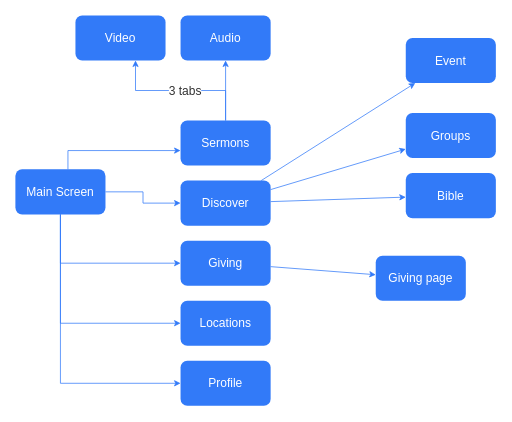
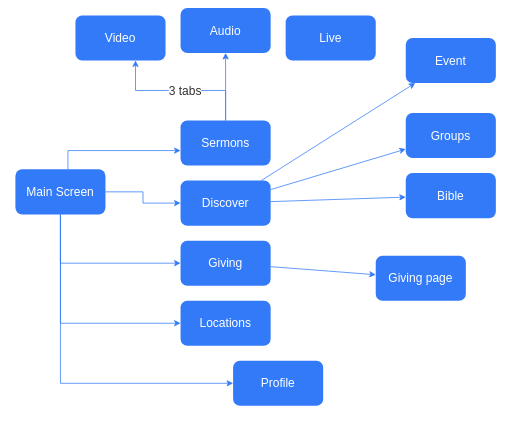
- <mxCell id="20" value="Audio" style="whiteSpace=wrap;html=1;rounded=1;fontSize=16;fontColor=#FFFFFF;fillColor=#327AF8;strokeColor=none;glass=0;sketch=0;shadow=0;" vertex="1" parent="1"><mxGeometry x="240" y="20" width="120" height="60" as="geometry" /></mxCell>
+ <mxCell id="20" value="Audio" style="whiteSpace=wrap;html=1;rounded=1;fontSize=16;fontColor=#FFFFFF;fillColor=#327AF8;strokeColor=none;glass=0;sketch=0;shadow=0;" vertex="1" parent="1"><mxGeometry x="240" y="10" width="120" height="60" as="geometry" /></mxCell>
+ <mxCell id="21" value="Live" style="whiteSpace=wrap;html=1;rounded=1;fontSize=16;fontColor=#FFFFFF;strokeColor=none;glass=0;sketch=0;shadow=0;fillColor=#327AF8;" vertex="1" parent="1"><mxGeometry x="380" y="20" width="120" height="60" as="geometry" /></mxCell>
- <mxCell id="22" value="Profile" style="whiteSpace=wrap;html=1;rounded=1;fontSize=16;fontColor=#FFFFFF;fillColor=#327AF8;strokeColor=none;glass=0;sketch=0;shadow=0;" vertex="1" parent="1"><mxGeometry x="240" y="480" width="120" height="60" as="geometry" /></mxCell>
+ <mxCell id="22" value="Profile" style="whiteSpace=wrap;html=1;rounded=1;fontSize=16;fontColor=#FFFFFF;fillColor=#327AF8;strokeColor=none;glass=0;sketch=0;shadow=0;" vertex="1" parent="1"><mxGeometry x="310" y="480" width="120" height="60" as="geometry" /></mxCell>
